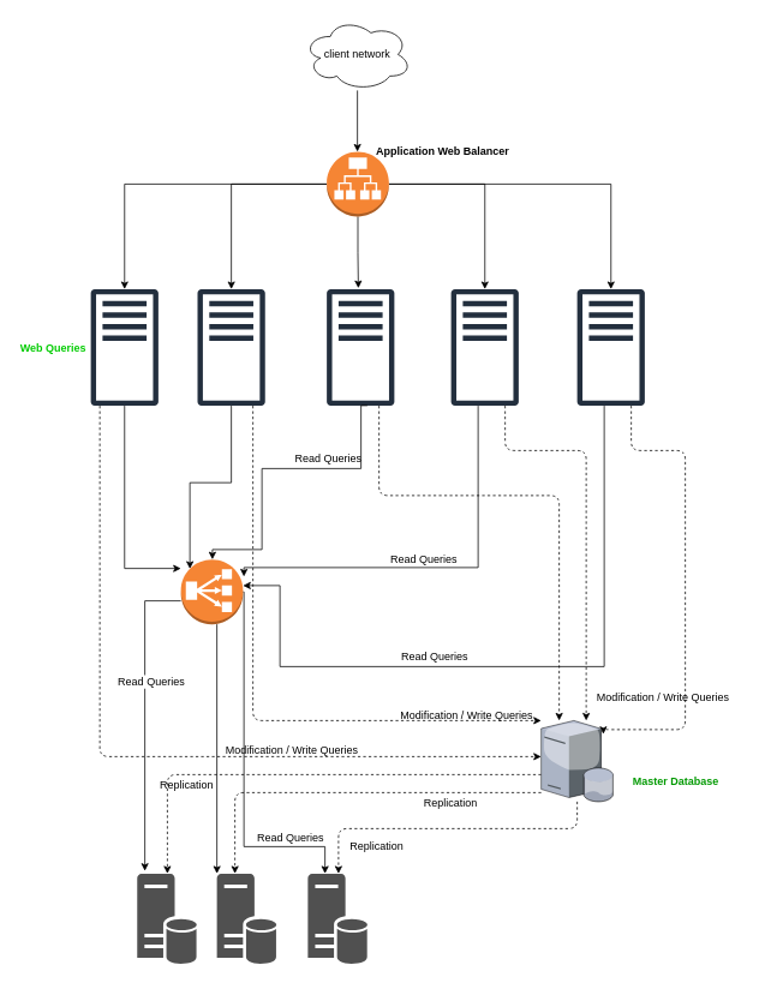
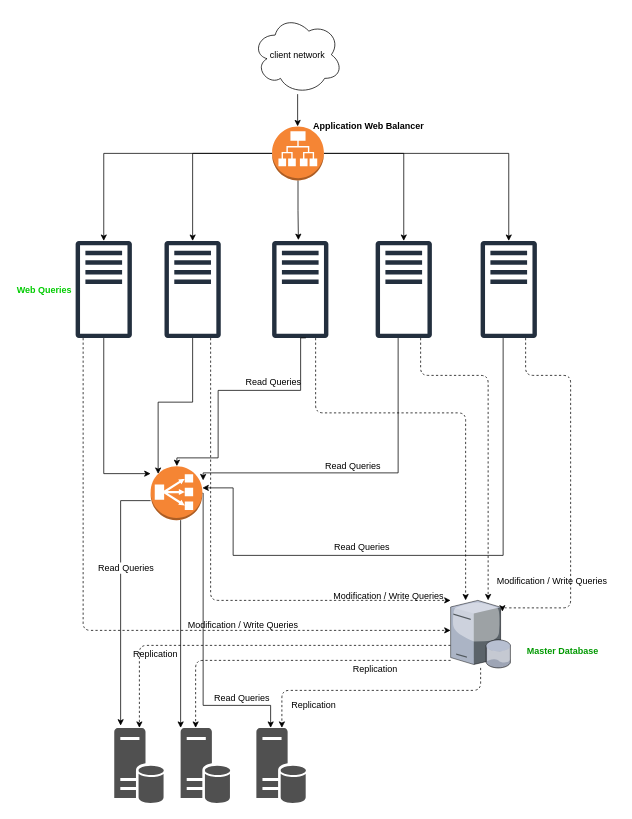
- <mxCell id="4" value="client network" style="ellipse;shape=cloud;whiteSpace=wrap;html=1;" parent="1" vertex="1"><mxGeometry x="336" y="20" width="120" height="80" as="geometry" /></mxCell>
+ <mxCell id="4" value="client network" style="ellipse;shape=cloud;whiteSpace=wrap;html=1;" parent="1" vertex="1"><mxGeometry x="336" y="20" width="120" height="105" as="geometry" /></mxCell>
